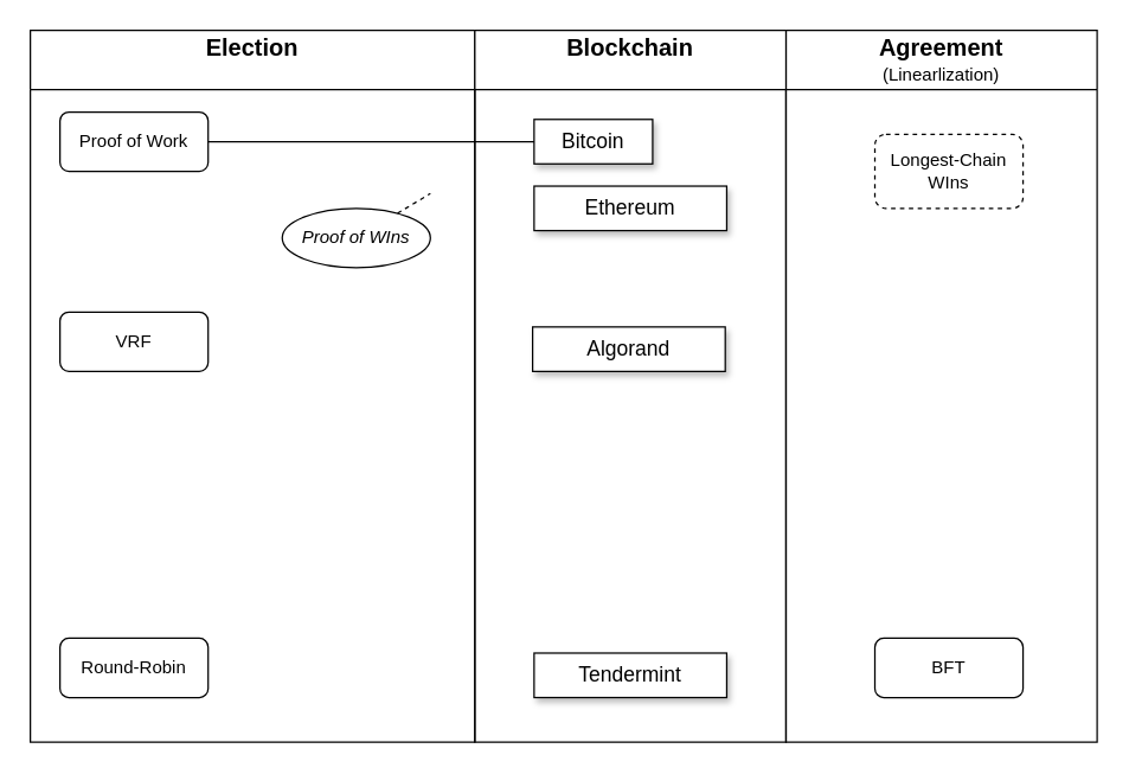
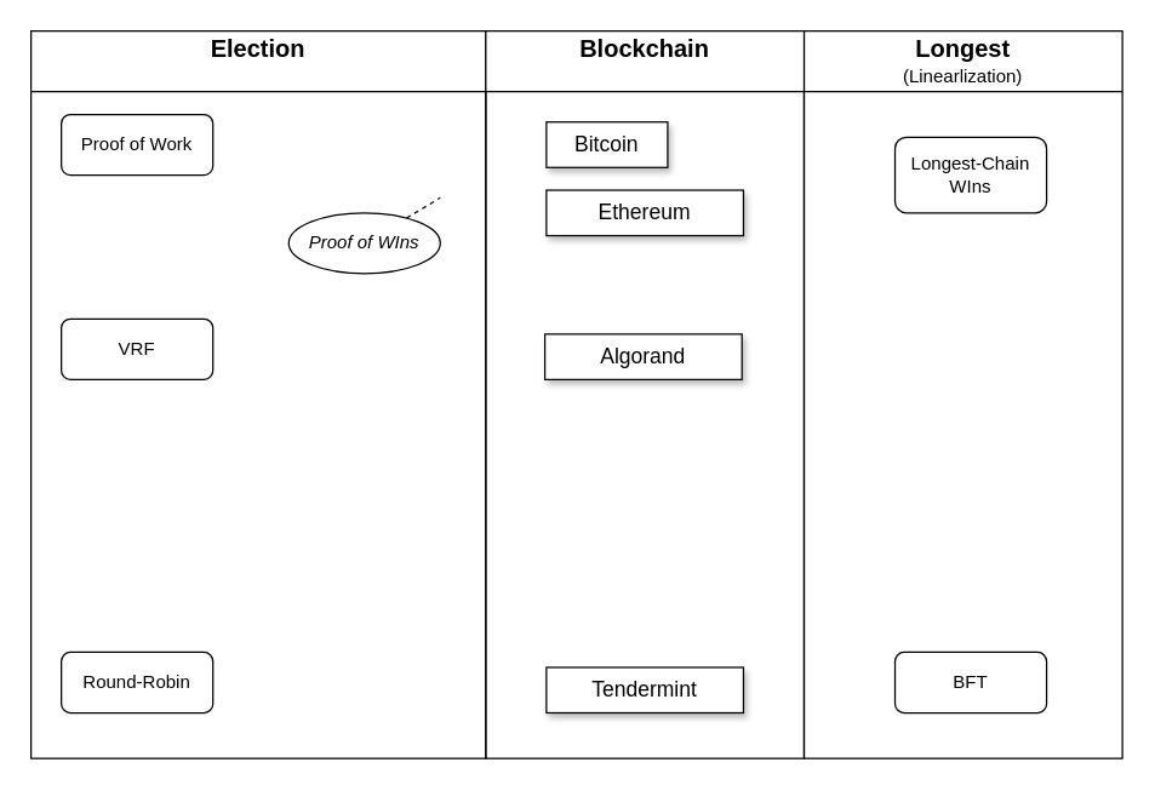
- <mxCell id="7" value="Agreement&#10;" style="swimlane;collapsible=0;fontSize=16;startSize=40;fontStyle=1" parent="1" vertex="1"><mxGeometry x="530" y="20" width="210" height="480" as="geometry"><mxRectangle x="380" y="10" width="90" height="23" as="alternateBounds" /></mxGeometry></mxCell>
+ <mxCell id="7" value="Longest&#10;" style="swimlane;collapsible=0;fontSize=16;startSize=40;fontStyle=1" parent="1" vertex="1"><mxGeometry x="530" y="20" width="210" height="480" as="geometry"><mxRectangle x="380" y="10" width="90" height="23" as="alternateBounds" /></mxGeometry></mxCell>
- <mxCell id="16" style="edgeStyle=entityRelationEdgeStyle;rounded=0;orthogonalLoop=1;jettySize=auto;html=1;entryX=0;entryY=0.5;entryDx=0;entryDy=0;fontSize=14;endArrow=none;endFill=0;" parent="1" source="3" target="11" edge="1"><mxGeometry relative="1" as="geometry" /></mxCell>
- <mxCell id="8" value="Longest-Chain WIns" style="rounded=1;whiteSpace=wrap;html=1;dashed=1;" parent="7" vertex="1"><mxGeometry x="60" y="70" width="100" height="50" as="geometry" /></mxCell>
+ <mxCell id="8" value="Longest-Chain WIns" style="rounded=1;whiteSpace=wrap;html=1;" parent="7" vertex="1"><mxGeometry x="60" y="70" width="100" height="50" as="geometry" /></mxCell>
